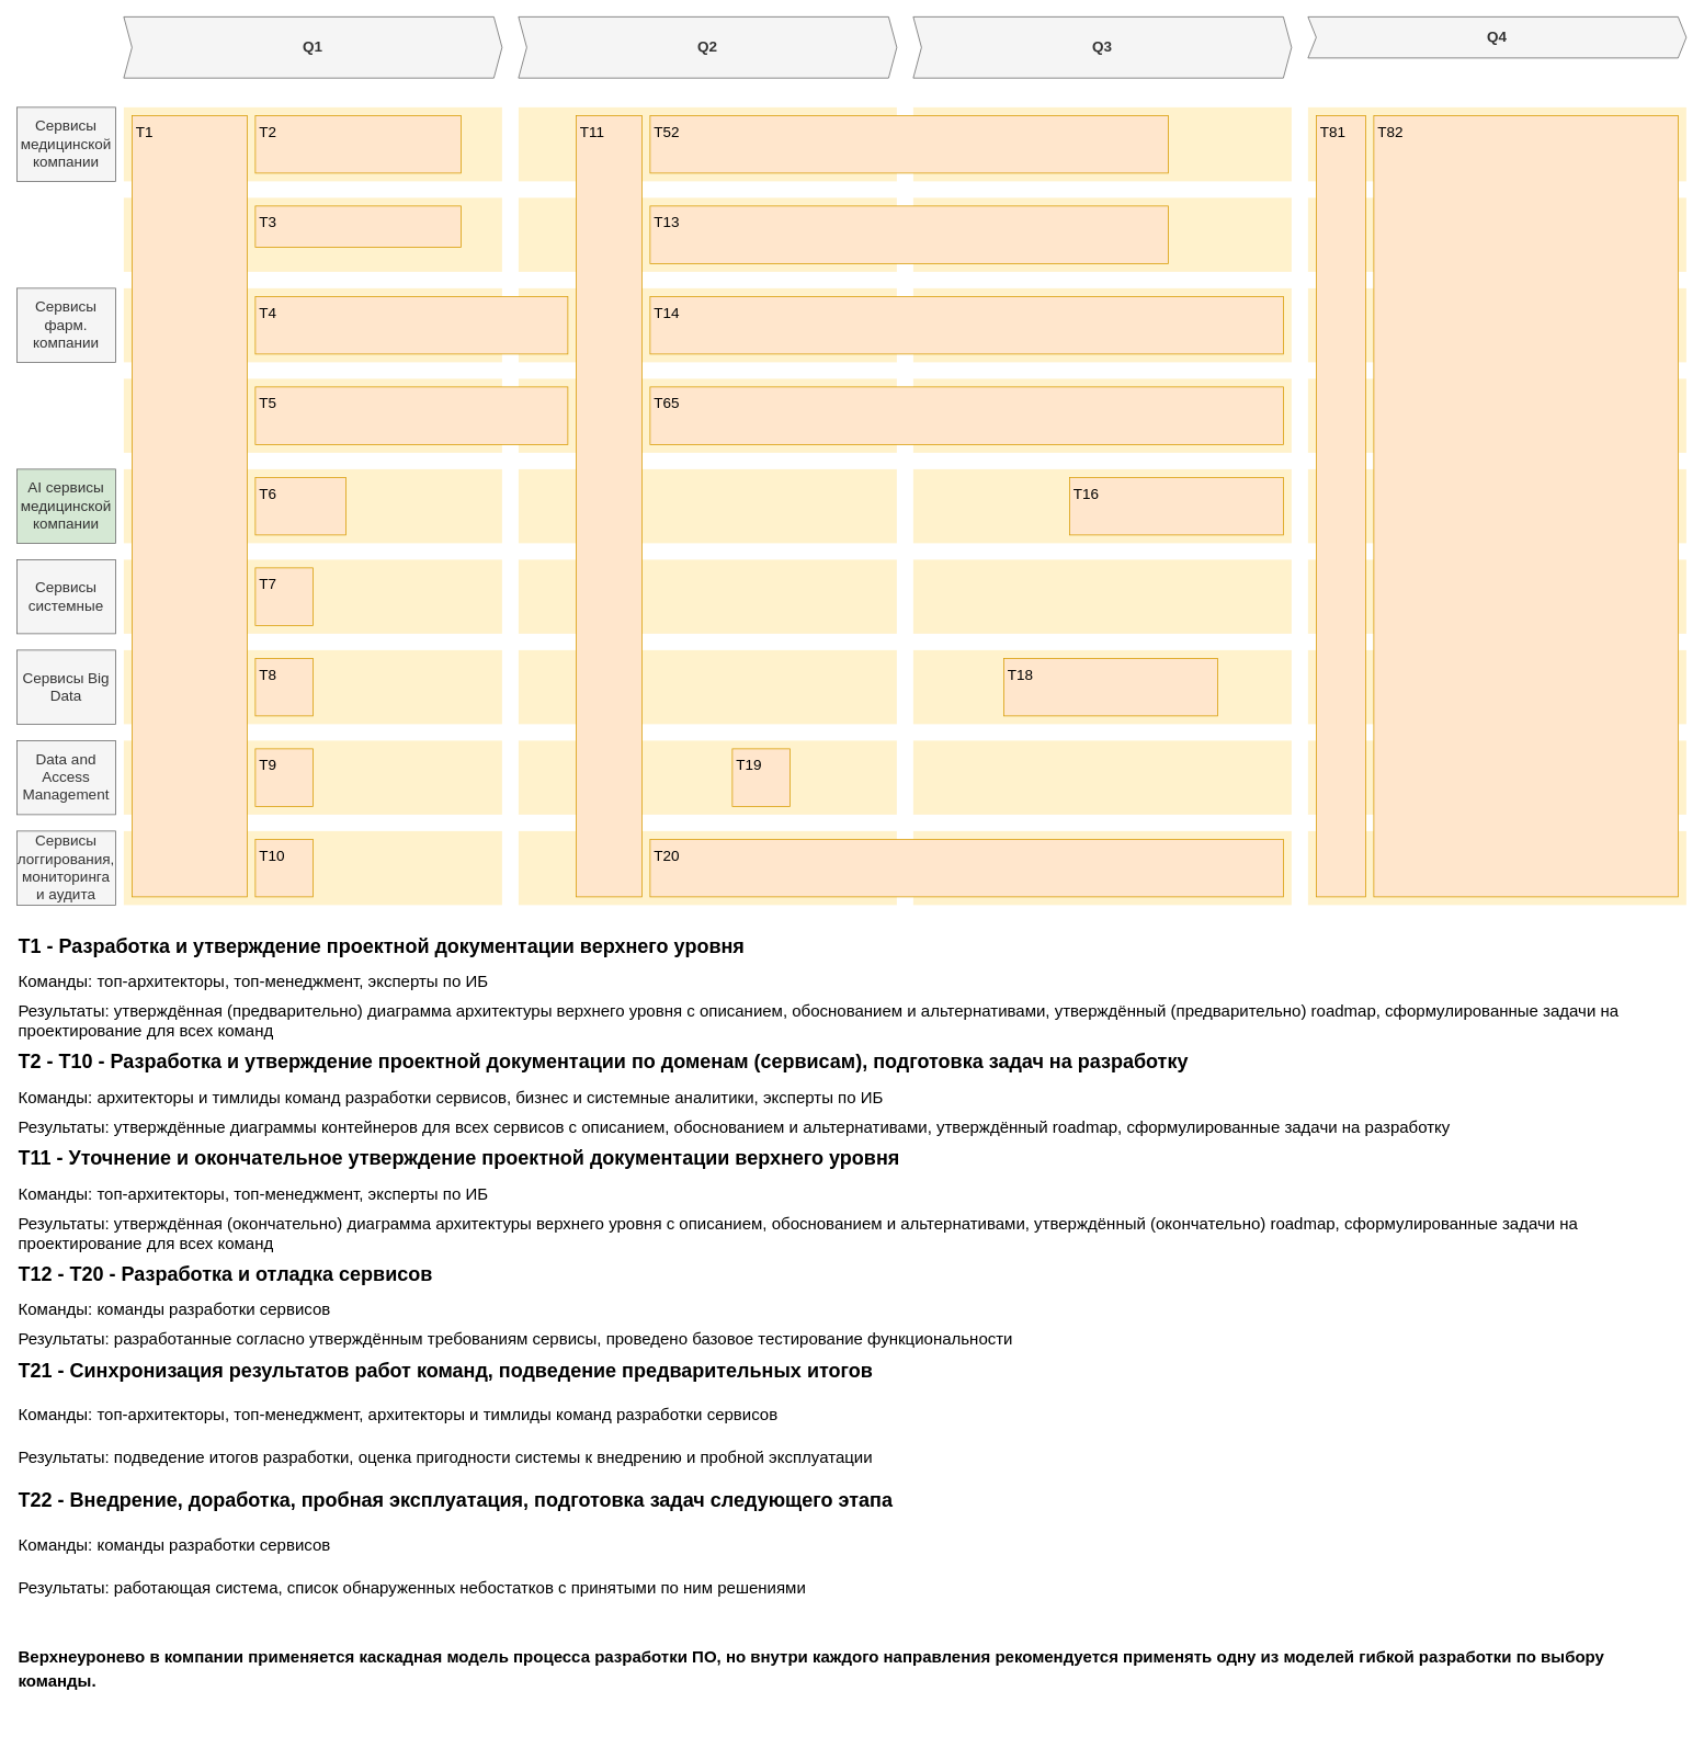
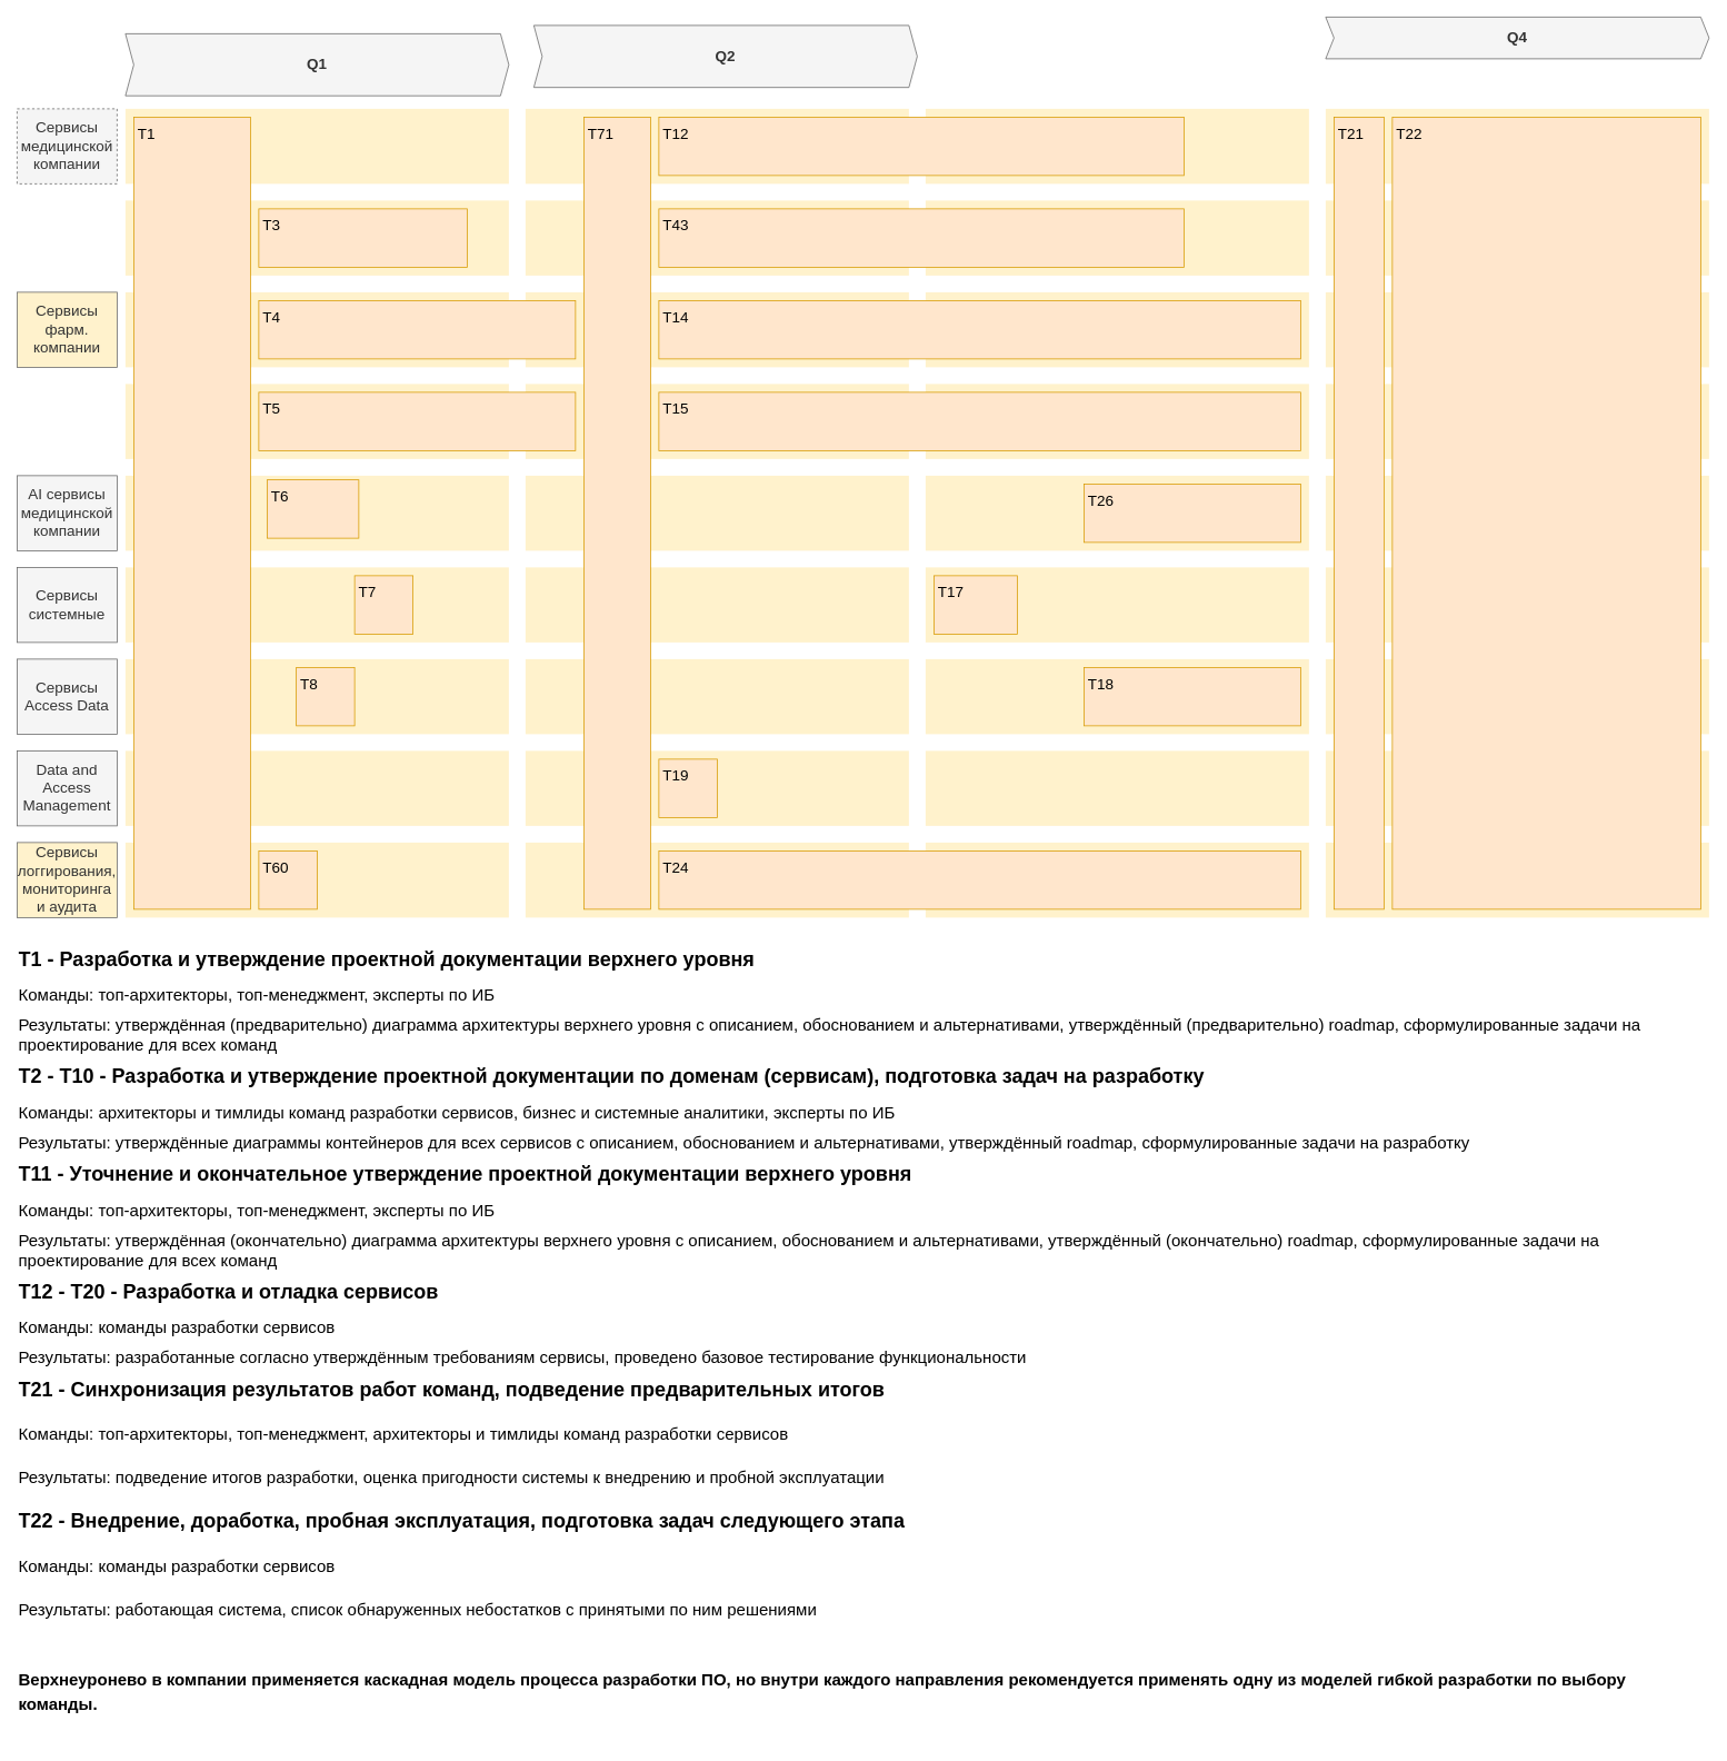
- <mxCell id="5" value="Q1" style="shape=step;perimeter=stepPerimeter;whiteSpace=wrap;html=1;fixedSize=1;size=10;fillColor=#f5f5f5;strokeColor=#666666;fontSize=18;fontStyle=1;align=center;rounded=0;fontColor=#333333;" parent="1" vertex="1"><mxGeometry x="150" y="20" width="460" height="74.4" as="geometry" /></mxCell>
+ <mxCell id="5" value="Q1" style="shape=step;perimeter=stepPerimeter;whiteSpace=wrap;html=1;fixedSize=1;size=10;fillColor=#f5f5f5;strokeColor=#666666;fontSize=18;fontStyle=1;align=center;rounded=0;fontColor=#333333;" parent="1" vertex="1"><mxGeometry x="150" y="40" width="460" height="74.4" as="geometry" /></mxCell>
- <mxCell id="8" value="Q2" style="shape=step;perimeter=stepPerimeter;whiteSpace=wrap;html=1;fixedSize=1;size=10;fillColor=#f5f5f5;strokeColor=#666666;fontSize=18;fontStyle=1;align=center;rounded=0;fontColor=#333333;" vertex="1" parent="1"><mxGeometry x="630" y="20" width="460" height="74.4" as="geometry" /></mxCell>
+ <mxCell id="8" value="Q2" style="shape=step;perimeter=stepPerimeter;whiteSpace=wrap;html=1;fixedSize=1;size=10;fillColor=#f5f5f5;strokeColor=#666666;fontSize=18;fontStyle=1;align=center;rounded=0;fontColor=#333333;" vertex="1" parent="1"><mxGeometry x="640" y="30" width="460" height="74.4" as="geometry" /></mxCell>
- <mxCell id="11" value="Q3" style="shape=step;perimeter=stepPerimeter;whiteSpace=wrap;html=1;fixedSize=1;size=10;fillColor=#f5f5f5;strokeColor=#666666;fontSize=18;fontStyle=1;align=center;rounded=0;fontColor=#333333;" vertex="1" parent="1"><mxGeometry x="1110" y="20" width="460" height="74.4" as="geometry" /></mxCell>
- <mxCell id="51" value="T11" style="shape=rect;fillColor=#ffe6cc;strokeColor=#d79b00;fontSize=18;html=1;whiteSpace=wrap;align=left;verticalAlign=top;spacing=5;rounded=0;" vertex="1" parent="1"><mxGeometry x="700" y="140" width="80" height="950" as="geometry" /></mxCell>
+ <mxCell id="51" value="T71" style="shape=rect;fillColor=#ffe6cc;strokeColor=#d79b00;fontSize=18;html=1;whiteSpace=wrap;align=left;verticalAlign=top;spacing=5;rounded=0;" vertex="1" parent="1"><mxGeometry x="700" y="140" width="80" height="950" as="geometry" /></mxCell>
- <mxCell id="61" value="T52" style="shape=rect;fillColor=#ffe6cc;strokeColor=#d79b00;fontSize=18;html=1;whiteSpace=wrap;align=left;verticalAlign=top;spacing=5;rounded=0;" vertex="1" parent="1"><mxGeometry x="790" y="140" width="630" height="70" as="geometry" /></mxCell>
+ <mxCell id="61" value="T12" style="shape=rect;fillColor=#ffe6cc;strokeColor=#d79b00;fontSize=18;html=1;whiteSpace=wrap;align=left;verticalAlign=top;spacing=5;rounded=0;" vertex="1" parent="1"><mxGeometry x="790" y="140" width="630" height="70" as="geometry" /></mxCell>
- <mxCell id="62" value="T81" style="shape=rect;fillColor=#ffe6cc;strokeColor=#d79b00;fontSize=18;html=1;whiteSpace=wrap;align=left;verticalAlign=top;spacing=5;rounded=0;" vertex="1" parent="1"><mxGeometry x="1600" y="140" width="60" height="950" as="geometry" /></mxCell>
+ <mxCell id="62" value="T21" style="shape=rect;fillColor=#ffe6cc;strokeColor=#d79b00;fontSize=18;html=1;whiteSpace=wrap;align=left;verticalAlign=top;spacing=5;rounded=0;" vertex="1" parent="1"><mxGeometry x="1600" y="140" width="60" height="950" as="geometry" /></mxCell>
- <mxCell id="71" value="T82" style="shape=rect;fillColor=#ffe6cc;strokeColor=#d79b00;fontSize=18;html=1;whiteSpace=wrap;align=left;verticalAlign=top;spacing=5;rounded=0;" vertex="1" parent="1"><mxGeometry x="1670" y="140" width="370" height="950" as="geometry" /></mxCell>
+ <mxCell id="71" value="T22" style="shape=rect;fillColor=#ffe6cc;strokeColor=#d79b00;fontSize=18;html=1;whiteSpace=wrap;align=left;verticalAlign=top;spacing=5;rounded=0;" vertex="1" parent="1"><mxGeometry x="1670" y="140" width="370" height="950" as="geometry" /></mxCell>
- <mxCell id="4" value="Сервисы медицинской компании" style="rounded=0;whiteSpace=wrap;html=1;fillColor=#f5f5f5;fontColor=#333333;strokeColor=#666666;fontSize=18;" parent="1" vertex="1"><mxGeometry x="20" y="130" width="120" height="90" as="geometry" /></mxCell>
+ <mxCell id="4" value="Сервисы медицинской компании" style="rounded=0;whiteSpace=wrap;html=1;fillColor=#f5f5f5;fontColor=#333333;strokeColor=#666666;fontSize=18;dashed=1;" parent="1" vertex="1"><mxGeometry x="20" y="130" width="120" height="90" as="geometry" /></mxCell>
- <mxCell id="50" value="T2" style="shape=rect;fillColor=#ffe6cc;strokeColor=#d79b00;fontSize=18;html=1;whiteSpace=wrap;align=left;verticalAlign=top;spacing=5;rounded=0;" vertex="1" parent="1"><mxGeometry x="310" y="140" width="250" height="70" as="geometry" /></mxCell>
- <mxCell id="63" value="T13" style="shape=rect;fillColor=#ffe6cc;strokeColor=#d79b00;fontSize=18;html=1;whiteSpace=wrap;align=left;verticalAlign=top;spacing=5;rounded=0;" vertex="1" parent="1"><mxGeometry x="790" y="250" width="630" height="70" as="geometry" /></mxCell>
+ <mxCell id="63" value="T43" style="shape=rect;fillColor=#ffe6cc;strokeColor=#d79b00;fontSize=18;html=1;whiteSpace=wrap;align=left;verticalAlign=top;spacing=5;rounded=0;" vertex="1" parent="1"><mxGeometry x="790" y="250" width="630" height="70" as="geometry" /></mxCell>
- <mxCell id="53" value="T3" style="shape=rect;fillColor=#ffe6cc;strokeColor=#d79b00;fontSize=18;html=1;whiteSpace=wrap;align=left;verticalAlign=top;spacing=5;rounded=0;" vertex="1" parent="1"><mxGeometry x="310" y="250" width="250" height="50" as="geometry" /></mxCell>
+ <mxCell id="53" value="T3" style="shape=rect;fillColor=#ffe6cc;strokeColor=#d79b00;fontSize=18;html=1;whiteSpace=wrap;align=left;verticalAlign=top;spacing=5;rounded=0;" vertex="1" parent="1"><mxGeometry x="310" y="250" width="250" height="70" as="geometry" /></mxCell>
- <mxCell id="16" value="Сервисы фарм. компании" style="rounded=0;whiteSpace=wrap;html=1;fillColor=#f5f5f5;fontColor=#333333;strokeColor=#666666;fontSize=18;" vertex="1" parent="1"><mxGeometry x="20" y="350" width="120" height="90" as="geometry" /></mxCell>
+ <mxCell id="16" value="Сервисы фарм. компании" style="rounded=0;whiteSpace=wrap;html=1;fillColor=#fff2cc;fontColor=#333333;strokeColor=#666666;fontSize=18;" vertex="1" parent="1"><mxGeometry x="20" y="350" width="120" height="90" as="geometry" /></mxCell>
- <mxCell id="65" value="T65" style="shape=rect;fillColor=#ffe6cc;strokeColor=#d79b00;fontSize=18;html=1;whiteSpace=wrap;align=left;verticalAlign=top;spacing=5;rounded=0;" vertex="1" parent="1"><mxGeometry x="790" y="470" width="770" height="70" as="geometry" /></mxCell>
+ <mxCell id="65" value="T15" style="shape=rect;fillColor=#ffe6cc;strokeColor=#d79b00;fontSize=18;html=1;whiteSpace=wrap;align=left;verticalAlign=top;spacing=5;rounded=0;" vertex="1" parent="1"><mxGeometry x="790" y="470" width="770" height="70" as="geometry" /></mxCell>
- <mxCell id="66" value="T16" style="shape=rect;fillColor=#ffe6cc;strokeColor=#d79b00;fontSize=18;html=1;whiteSpace=wrap;align=left;verticalAlign=top;spacing=5;rounded=0;" vertex="1" parent="1"><mxGeometry x="1300" y="580" width="260" height="70" as="geometry" /></mxCell>
+ <mxCell id="66" value="T26" style="shape=rect;fillColor=#ffe6cc;strokeColor=#d79b00;fontSize=18;html=1;whiteSpace=wrap;align=left;verticalAlign=top;spacing=5;rounded=0;" vertex="1" parent="1"><mxGeometry x="1300" y="580" width="260" height="70" as="geometry" /></mxCell>
- <mxCell id="25" value="AI сервисы медицинской компании" style="rounded=0;whiteSpace=wrap;html=1;fillColor=#d5e8d4;fontColor=#333333;strokeColor=#666666;fontSize=18;" vertex="1" parent="1"><mxGeometry x="20" y="570" width="120" height="90" as="geometry" /></mxCell>
+ <mxCell id="25" value="AI сервисы медицинской компании" style="rounded=0;whiteSpace=wrap;html=1;fillColor=#f5f5f5;fontColor=#333333;strokeColor=#666666;fontSize=18;" vertex="1" parent="1"><mxGeometry x="20" y="570" width="120" height="90" as="geometry" /></mxCell>
- <mxCell id="56" value="T6" style="shape=rect;fillColor=#ffe6cc;strokeColor=#d79b00;fontSize=18;html=1;whiteSpace=wrap;align=left;verticalAlign=top;spacing=5;rounded=0;" vertex="1" parent="1"><mxGeometry x="310" y="580" width="110" height="70" as="geometry" /></mxCell>
+ <mxCell id="56" value="T6" style="shape=rect;fillColor=#ffe6cc;strokeColor=#d79b00;fontSize=18;html=1;whiteSpace=wrap;align=left;verticalAlign=top;spacing=5;rounded=0;" vertex="1" parent="1"><mxGeometry x="320" y="575" width="110" height="70" as="geometry" /></mxCell>
- <mxCell id="57" value="T7" style="shape=rect;fillColor=#ffe6cc;strokeColor=#d79b00;fontSize=18;html=1;whiteSpace=wrap;align=left;verticalAlign=top;spacing=5;rounded=0;" vertex="1" parent="1"><mxGeometry x="310" y="690" width="70" height="70" as="geometry" /></mxCell>
+ <mxCell id="57" value="T7" style="shape=rect;fillColor=#ffe6cc;strokeColor=#d79b00;fontSize=18;html=1;whiteSpace=wrap;align=left;verticalAlign=top;spacing=5;rounded=0;" vertex="1" parent="1"><mxGeometry x="425" y="690" width="70" height="70" as="geometry" /></mxCell>
+ <mxCell id="67" value="T17" style="shape=rect;fillColor=#ffe6cc;strokeColor=#d79b00;fontSize=18;html=1;whiteSpace=wrap;align=left;verticalAlign=top;spacing=5;rounded=0;" vertex="1" parent="1"><mxGeometry x="1120" y="690" width="100" height="70" as="geometry" /></mxCell>
- <mxCell id="35" value="Сервисы Big Data" style="rounded=0;whiteSpace=wrap;html=1;fillColor=#f5f5f5;fontColor=#333333;strokeColor=#666666;fontSize=18;" vertex="1" parent="1"><mxGeometry x="20" y="790" width="120" height="90" as="geometry" /></mxCell>
+ <mxCell id="35" value="Сервисы Access Data" style="rounded=0;whiteSpace=wrap;html=1;fillColor=#f5f5f5;fontColor=#333333;strokeColor=#666666;fontSize=18;" vertex="1" parent="1"><mxGeometry x="20" y="790" width="120" height="90" as="geometry" /></mxCell>
- <mxCell id="58" value="T8" style="shape=rect;fillColor=#ffe6cc;strokeColor=#d79b00;fontSize=18;html=1;whiteSpace=wrap;align=left;verticalAlign=top;spacing=5;rounded=0;" vertex="1" parent="1"><mxGeometry x="310" y="800" width="70" height="70" as="geometry" /></mxCell>
+ <mxCell id="58" value="T8" style="shape=rect;fillColor=#ffe6cc;strokeColor=#d79b00;fontSize=18;html=1;whiteSpace=wrap;align=left;verticalAlign=top;spacing=5;rounded=0;" vertex="1" parent="1"><mxGeometry x="355" y="800" width="70" height="70" as="geometry" /></mxCell>
- <mxCell id="68" value="T18" style="shape=rect;fillColor=#ffe6cc;strokeColor=#d79b00;fontSize=18;html=1;whiteSpace=wrap;align=left;verticalAlign=top;spacing=5;rounded=0;" vertex="1" parent="1"><mxGeometry x="1220" y="800" width="260" height="70" as="geometry" /></mxCell>
+ <mxCell id="68" value="T18" style="shape=rect;fillColor=#ffe6cc;strokeColor=#d79b00;fontSize=18;html=1;whiteSpace=wrap;align=left;verticalAlign=top;spacing=5;rounded=0;" vertex="1" parent="1"><mxGeometry x="1300" y="800" width="260" height="70" as="geometry" /></mxCell>
- <mxCell id="59" value="T9" style="shape=rect;fillColor=#ffe6cc;strokeColor=#d79b00;fontSize=18;html=1;whiteSpace=wrap;align=left;verticalAlign=top;spacing=5;rounded=0;" vertex="1" parent="1"><mxGeometry x="310" y="910" width="70" height="70" as="geometry" /></mxCell>
- <mxCell id="69" value="T19" style="shape=rect;fillColor=#ffe6cc;strokeColor=#d79b00;fontSize=18;html=1;whiteSpace=wrap;align=left;verticalAlign=top;spacing=5;rounded=0;" vertex="1" parent="1"><mxGeometry x="890" y="910" width="70" height="70" as="geometry" /></mxCell>
+ <mxCell id="69" value="T19" style="shape=rect;fillColor=#ffe6cc;strokeColor=#d79b00;fontSize=18;html=1;whiteSpace=wrap;align=left;verticalAlign=top;spacing=5;rounded=0;" vertex="1" parent="1"><mxGeometry x="790" y="910" width="70" height="70" as="geometry" /></mxCell>
- <mxCell id="60" value="T10" style="shape=rect;fillColor=#ffe6cc;strokeColor=#d79b00;fontSize=18;html=1;whiteSpace=wrap;align=left;verticalAlign=top;spacing=5;rounded=0;" vertex="1" parent="1"><mxGeometry x="310" y="1020" width="70" height="70" as="geometry" /></mxCell>
+ <mxCell id="60" value="T60" style="shape=rect;fillColor=#ffe6cc;strokeColor=#d79b00;fontSize=18;html=1;whiteSpace=wrap;align=left;verticalAlign=top;spacing=5;rounded=0;" vertex="1" parent="1"><mxGeometry x="310" y="1020" width="70" height="70" as="geometry" /></mxCell>
- <mxCell id="70" value="T20" style="shape=rect;fillColor=#ffe6cc;strokeColor=#d79b00;fontSize=18;html=1;whiteSpace=wrap;align=left;verticalAlign=top;spacing=5;rounded=0;" vertex="1" parent="1"><mxGeometry x="790" y="1020" width="770" height="70" as="geometry" /></mxCell>
+ <mxCell id="70" value="T24" style="shape=rect;fillColor=#ffe6cc;strokeColor=#d79b00;fontSize=18;html=1;whiteSpace=wrap;align=left;verticalAlign=top;spacing=5;rounded=0;" vertex="1" parent="1"><mxGeometry x="790" y="1020" width="770" height="70" as="geometry" /></mxCell>
- <mxCell id="45" value="Сервисы логгирования, мониторинга и аудита" style="rounded=0;whiteSpace=wrap;html=1;fillColor=#f5f5f5;fontColor=#333333;strokeColor=#666666;fontSize=18;" vertex="1" parent="1"><mxGeometry x="20" y="1010" width="120" height="90" as="geometry" /></mxCell>
+ <mxCell id="45" value="Сервисы логгирования, мониторинга и аудита" style="rounded=0;whiteSpace=wrap;html=1;fillColor=#fff2cc;fontColor=#333333;strokeColor=#666666;fontSize=18;" vertex="1" parent="1"><mxGeometry x="20" y="1010" width="120" height="90" as="geometry" /></mxCell>
